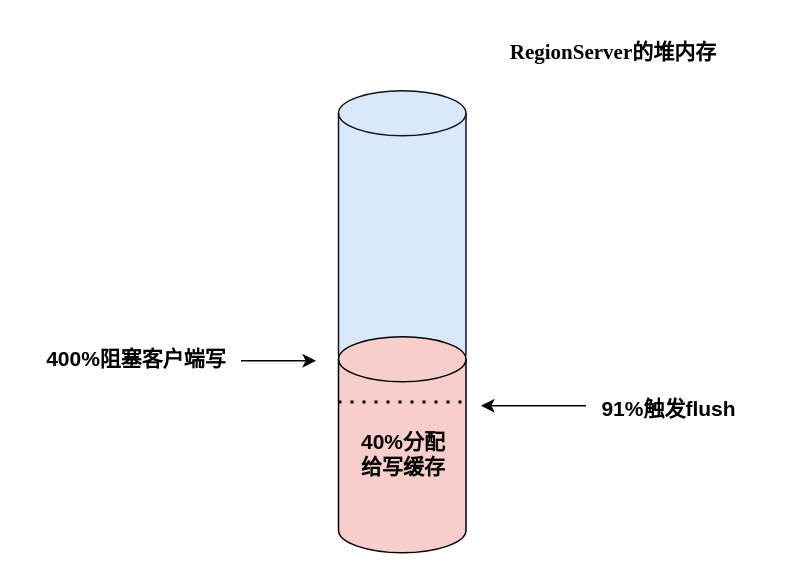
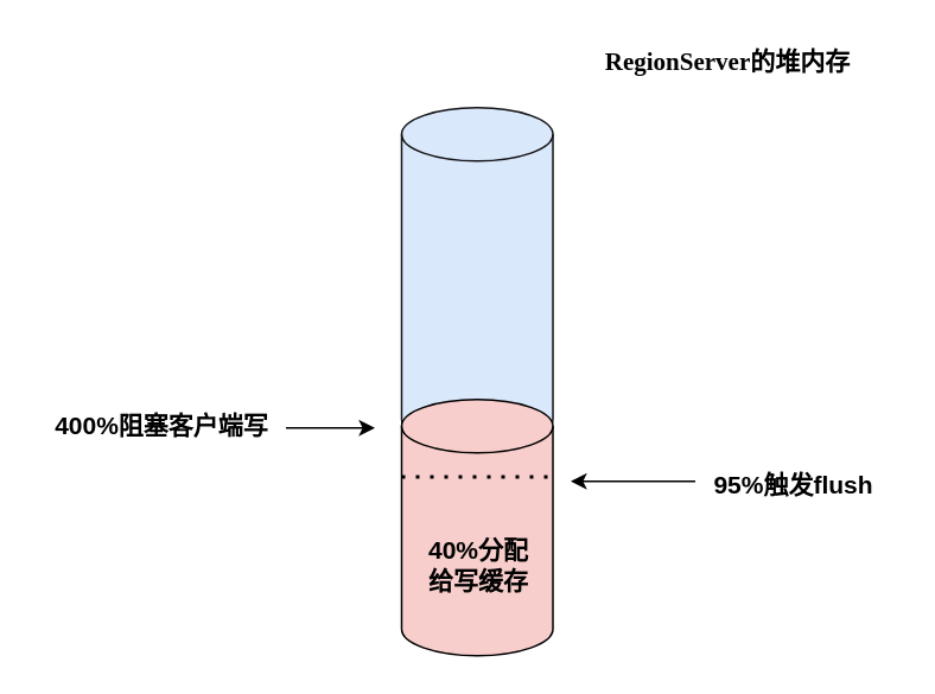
- <mxCell id="8" value="&lt;b style=&quot;font-size: 14px;&quot;&gt;91%触发flush&lt;br&gt;&lt;/b&gt;" style="text;html=1;align=center;verticalAlign=middle;resizable=0;points=[];autosize=1;strokeColor=none;fillColor=none;" vertex="1" parent="1"><mxGeometry x="390" y="257" width="110" height="30" as="geometry" /></mxCell>
+ <mxCell id="8" value="&lt;b style=&quot;font-size: 14px;&quot;&gt;95%触发flush&lt;br&gt;&lt;/b&gt;" style="text;html=1;align=center;verticalAlign=middle;resizable=0;points=[];autosize=1;strokeColor=none;fillColor=none;" vertex="1" parent="1"><mxGeometry x="390" y="257" width="110" height="30" as="geometry" /></mxCell>
- <mxCell id="5" value="&lt;b style=&quot;font-size: 14px;&quot;&gt;40%分配&lt;br&gt;给写缓存&lt;/b&gt;" style="text;html=1;align=center;verticalAlign=middle;resizable=0;points=[];autosize=1;strokeColor=none;fillColor=none;" vertex="1" parent="1"><mxGeometry x="227.5" y="277" width="80" height="50" as="geometry" /></mxCell>
+ <mxCell id="5" value="&lt;b style=&quot;font-size: 14px;&quot;&gt;40%分配&lt;br&gt;给写缓存&lt;/b&gt;" style="text;html=1;align=center;verticalAlign=middle;resizable=0;points=[];autosize=1;strokeColor=none;fillColor=none;" vertex="1" parent="1"><mxGeometry x="227.5" y="292" width="80" height="50" as="geometry" /></mxCell>
